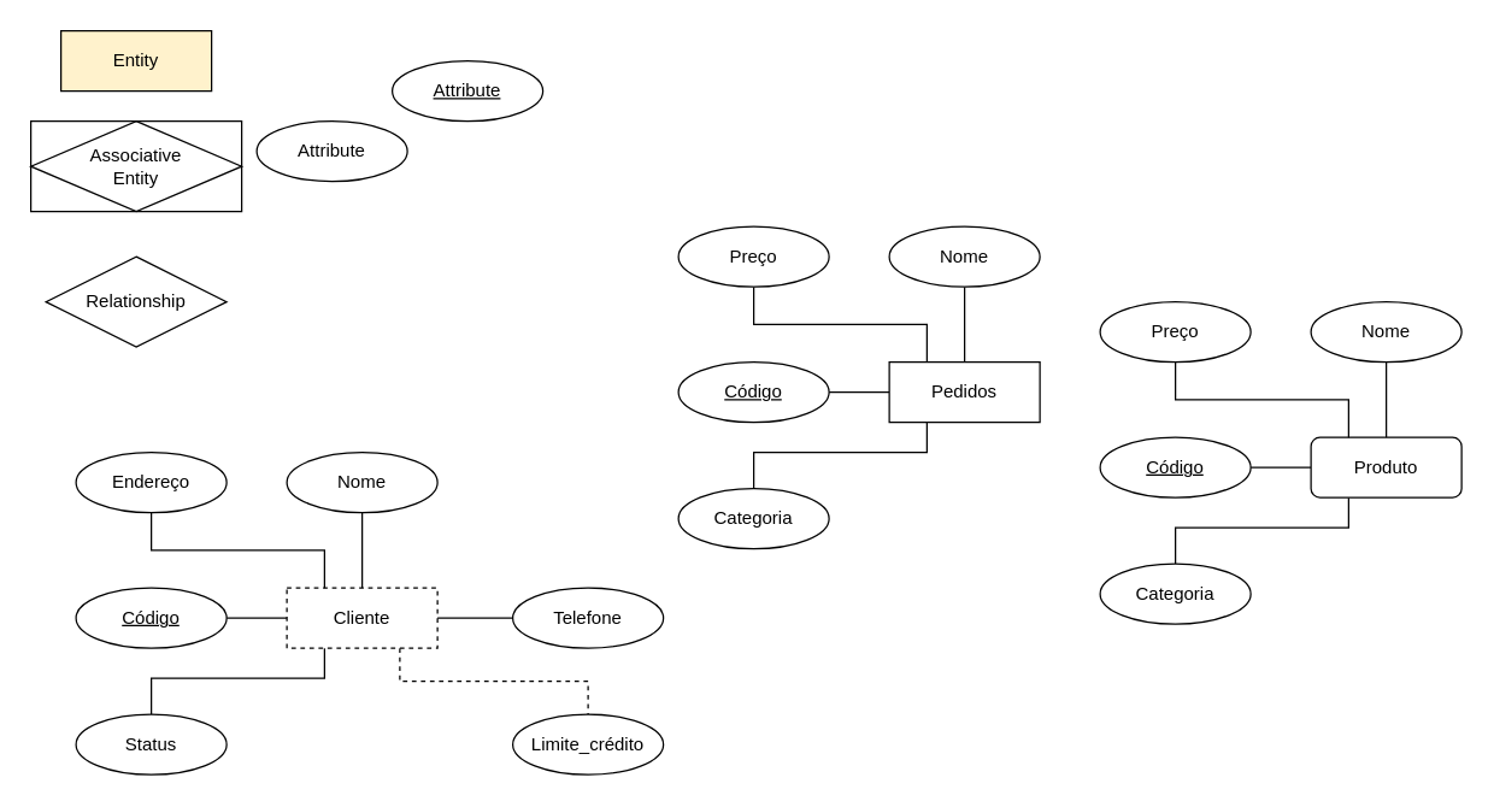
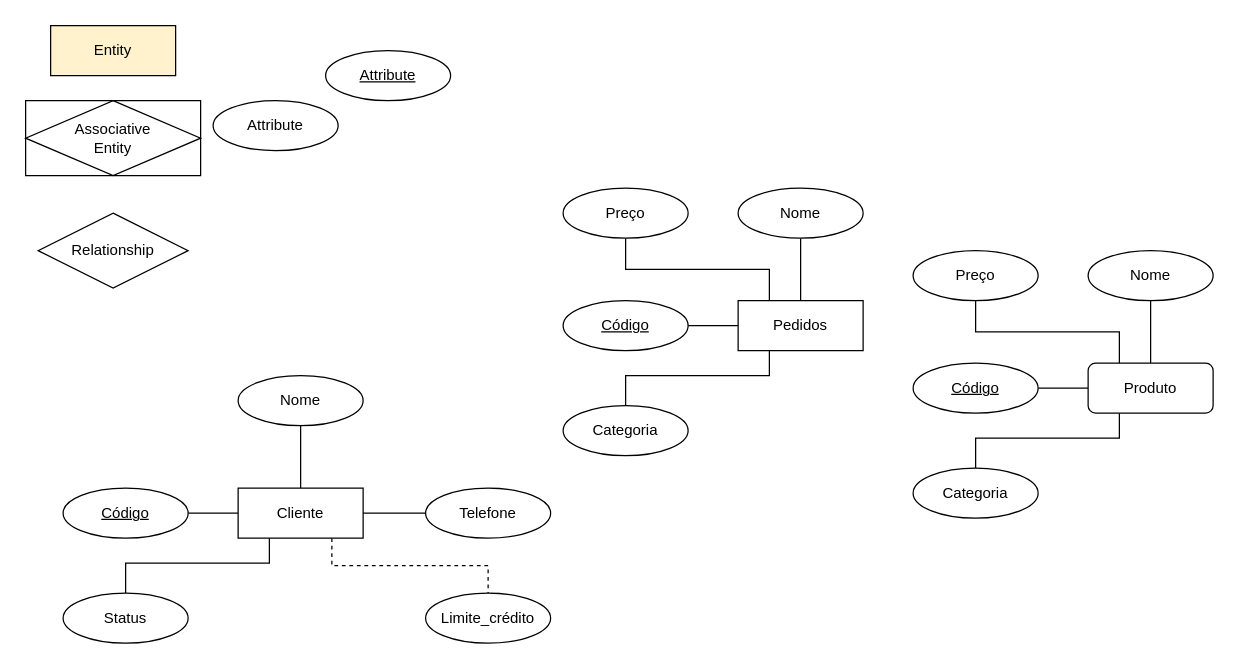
- <mxCell id="25" value="Endereço" style="ellipse;whiteSpace=wrap;html=1;align=center;" vertex="1" parent="1"><mxGeometry x="50" y="300" width="100" height="40" as="geometry" /></mxCell>
- <mxCell id="24" style="edgeStyle=orthogonalEdgeStyle;rounded=0;orthogonalLoop=1;jettySize=auto;html=1;exitX=0.5;exitY=1;exitDx=0;exitDy=0;entryX=0.25;entryY=0;entryDx=0;entryDy=0;endArrow=none;endFill=0;" edge="1" parent="1" source="25" target="20"><mxGeometry relative="1" as="geometry" /></mxCell>
- <mxCell id="20" value="Cliente" style="whiteSpace=wrap;html=1;align=center;dashed=1;" vertex="1" parent="1"><mxGeometry x="190" y="390" width="100" height="40" as="geometry" /></mxCell>
+ <mxCell id="20" value="Cliente" style="whiteSpace=wrap;html=1;align=center;" vertex="1" parent="1"><mxGeometry x="190" y="390" width="100" height="40" as="geometry" /></mxCell>
